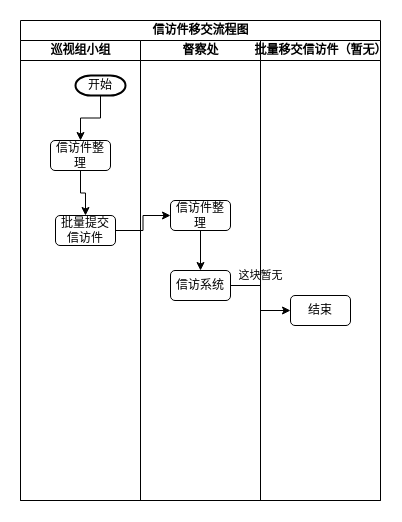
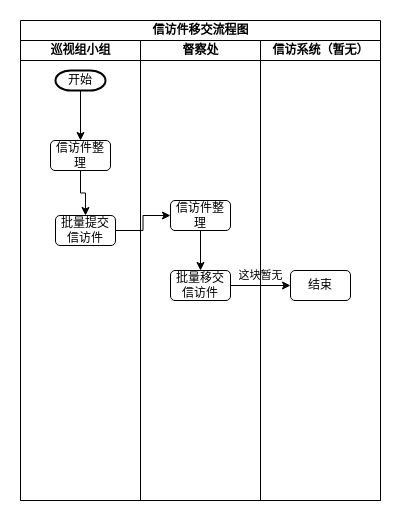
- <mxCell id="13" value="批量移交信访件（暂无）" style="swimlane;html=1;startSize=20;" vertex="1" parent="2"><mxGeometry x="240" y="20" width="120" height="460" as="geometry" /></mxCell>
+ <mxCell id="13" value="信访系统（暂无）" style="swimlane;html=1;startSize=20;" vertex="1" parent="2"><mxGeometry x="240" y="20" width="120" height="460" as="geometry" /></mxCell>
- <mxCell id="4" value="开始" style="strokeWidth=2;html=1;shape=mxgraph.flowchart.terminator;whiteSpace=wrap;" vertex="1" parent="3"><mxGeometry x="55" y="35" width="50" height="20" as="geometry" /></mxCell>
+ <mxCell id="4" value="开始" style="strokeWidth=2;html=1;shape=mxgraph.flowchart.terminator;whiteSpace=wrap;" vertex="1" parent="3"><mxGeometry x="35" y="30" width="50" height="20" as="geometry" /></mxCell>
- <mxCell id="12" value="信访系统" style="rounded=1;whiteSpace=wrap;html=1;" vertex="1" parent="9"><mxGeometry x="30" y="230" width="60" height="30" as="geometry" /></mxCell>
+ <mxCell id="12" value="批量移交信访件" style="rounded=1;whiteSpace=wrap;html=1;" vertex="1" parent="9"><mxGeometry x="30" y="230" width="60" height="30" as="geometry" /></mxCell>
- <mxCell id="14" value="结束" style="rounded=1;whiteSpace=wrap;html=1;" vertex="1" parent="13"><mxGeometry x="30" y="255" width="60" height="30" as="geometry" /></mxCell>
+ <mxCell id="14" value="结束" style="rounded=1;whiteSpace=wrap;html=1;" vertex="1" parent="13"><mxGeometry x="30" y="230" width="60" height="30" as="geometry" /></mxCell>
